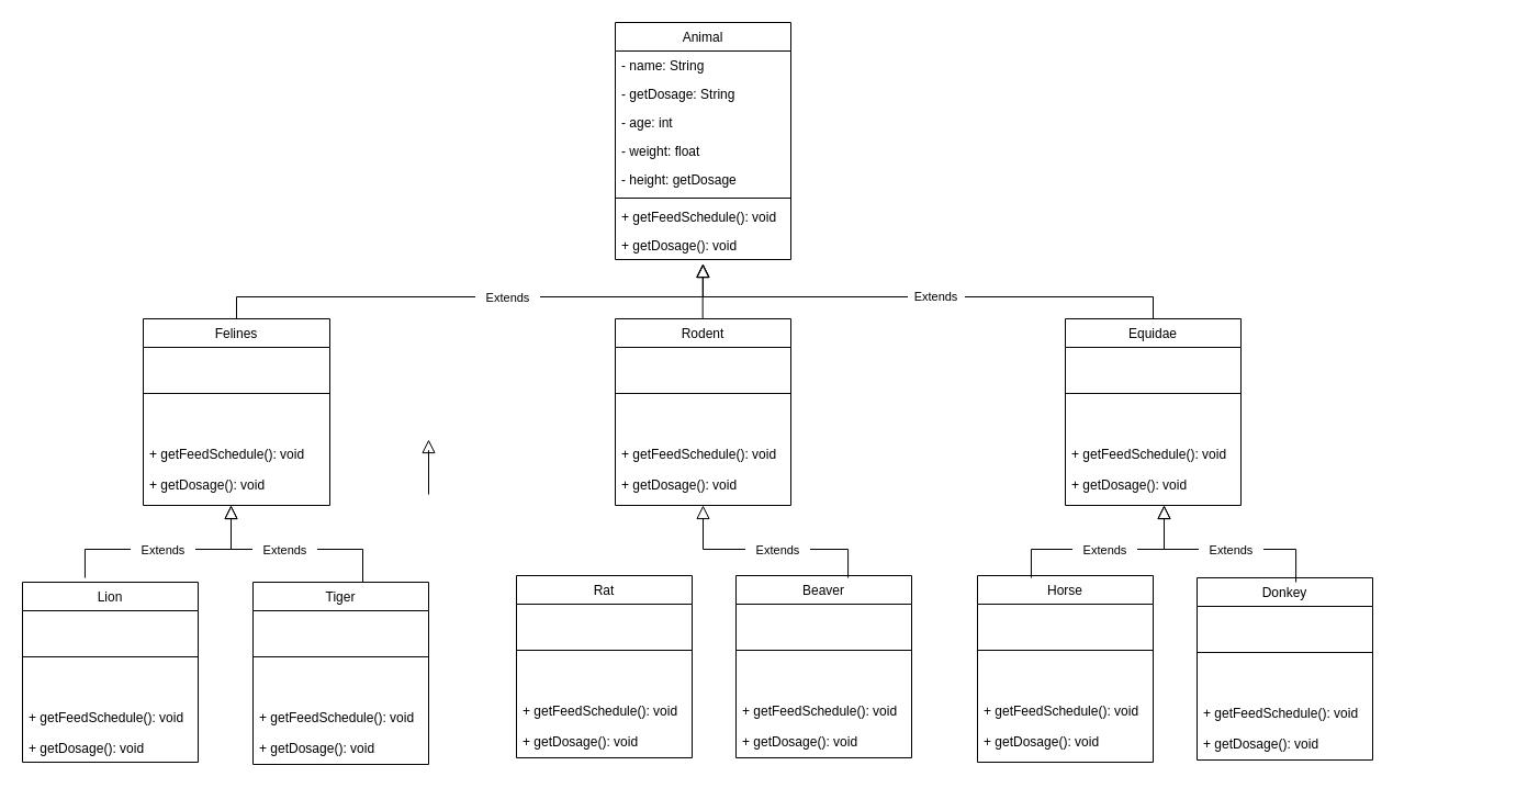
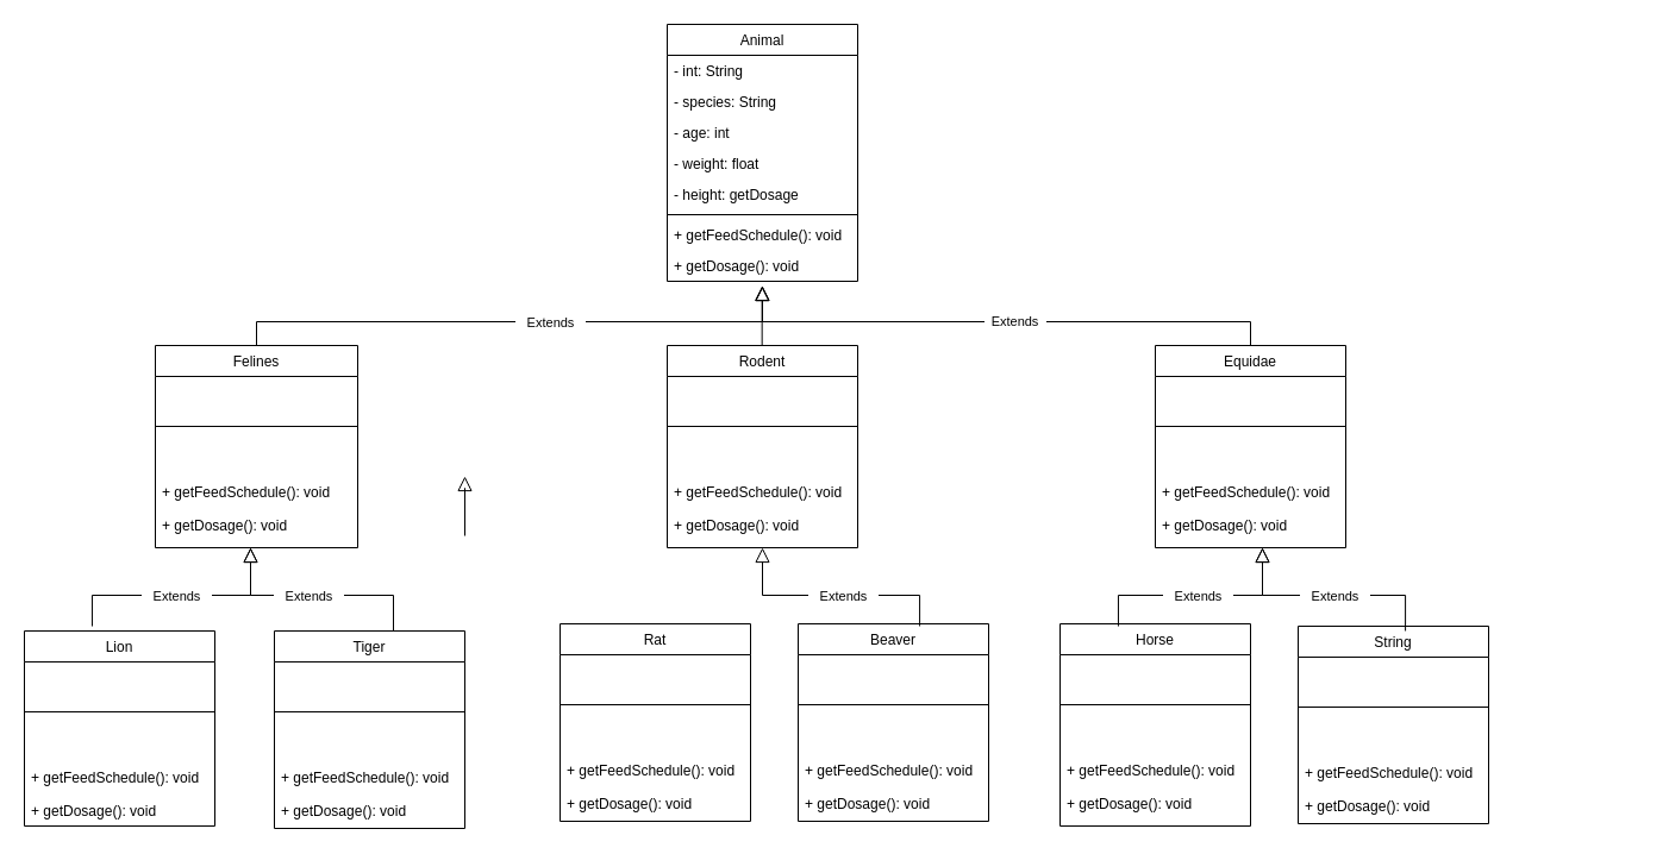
- <mxCell id="5" value="- name: String" style="text;align=left;verticalAlign=top;spacingLeft=4;spacingRight=4;overflow=hidden;rotatable=0;points=[[0,0.5],[1,0.5]];portConstraint=eastwest;" vertex="1" parent="4"><mxGeometry y="26" width="160" height="26" as="geometry" /></mxCell>
+ <mxCell id="5" value="- int: String" style="text;align=left;verticalAlign=top;spacingLeft=4;spacingRight=4;overflow=hidden;rotatable=0;points=[[0,0.5],[1,0.5]];portConstraint=eastwest;" vertex="1" parent="4"><mxGeometry y="26" width="160" height="26" as="geometry" /></mxCell>
- <mxCell id="6" value="- getDosage: String" style="text;align=left;verticalAlign=top;spacingLeft=4;spacingRight=4;overflow=hidden;rotatable=0;points=[[0,0.5],[1,0.5]];portConstraint=eastwest;rounded=0;shadow=0;html=0;" vertex="1" parent="4"><mxGeometry y="52" width="160" height="26" as="geometry" /></mxCell>
+ <mxCell id="6" value="- species: String" style="text;align=left;verticalAlign=top;spacingLeft=4;spacingRight=4;overflow=hidden;rotatable=0;points=[[0,0.5],[1,0.5]];portConstraint=eastwest;rounded=0;shadow=0;html=0;" vertex="1" parent="4"><mxGeometry y="52" width="160" height="26" as="geometry" /></mxCell>
- <mxCell id="47" value="Donkey" style="swimlane;fontStyle=0;align=center;verticalAlign=top;childLayout=stackLayout;horizontal=1;startSize=26;horizontalStack=0;resizeParent=1;resizeLast=0;collapsible=1;marginBottom=0;rounded=0;shadow=0;strokeWidth=1;" vertex="1" parent="1"><mxGeometry x="1090" y="526" width="160" height="166" as="geometry"><mxRectangle x="970" y="544" width="160" height="26" as="alternateBounds" /></mxGeometry></mxCell>
+ <mxCell id="47" value="String" style="swimlane;fontStyle=0;align=center;verticalAlign=top;childLayout=stackLayout;horizontal=1;startSize=26;horizontalStack=0;resizeParent=1;resizeLast=0;collapsible=1;marginBottom=0;rounded=0;shadow=0;strokeWidth=1;" vertex="1" parent="1"><mxGeometry x="1090" y="526" width="160" height="166" as="geometry"><mxRectangle x="970" y="544" width="160" height="26" as="alternateBounds" /></mxGeometry></mxCell>
